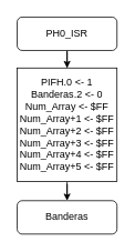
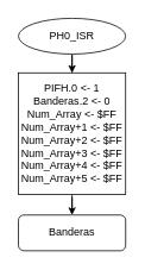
- <mxCell id="3" value="PH0_ISR" style="rounded=1;whiteSpace=wrap;html=1;" parent="1" vertex="1"><mxGeometry x="20" y="20" width="120" height="40" as="geometry" /></mxCell>
+ <mxCell id="3" value="PH0_ISR" style="ellipse;whiteSpace=wrap;html=1;" parent="1" vertex="1"><mxGeometry x="20" y="20" width="120" height="40" as="geometry" /></mxCell>
